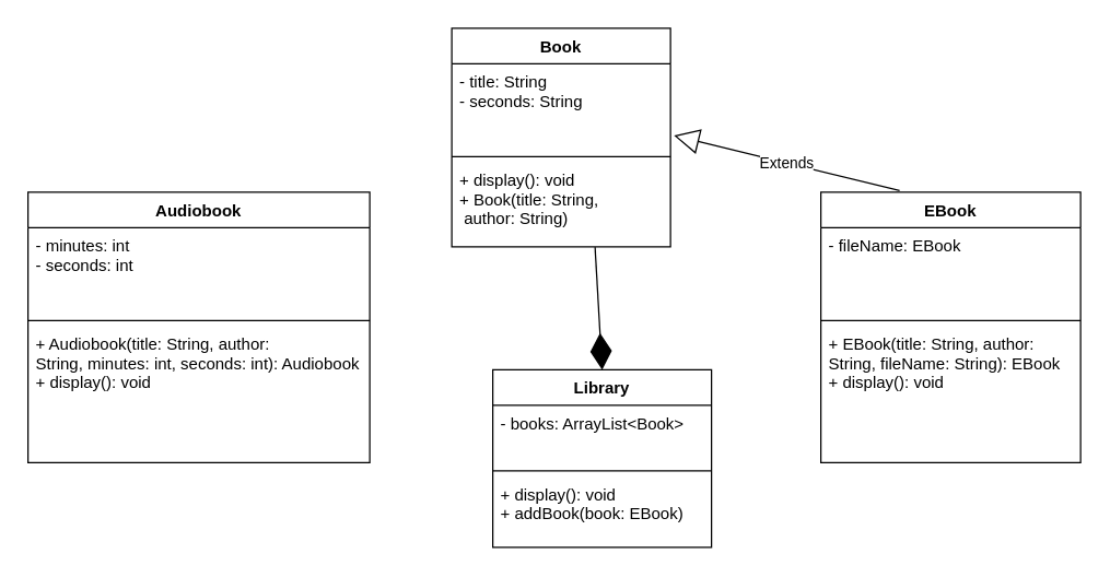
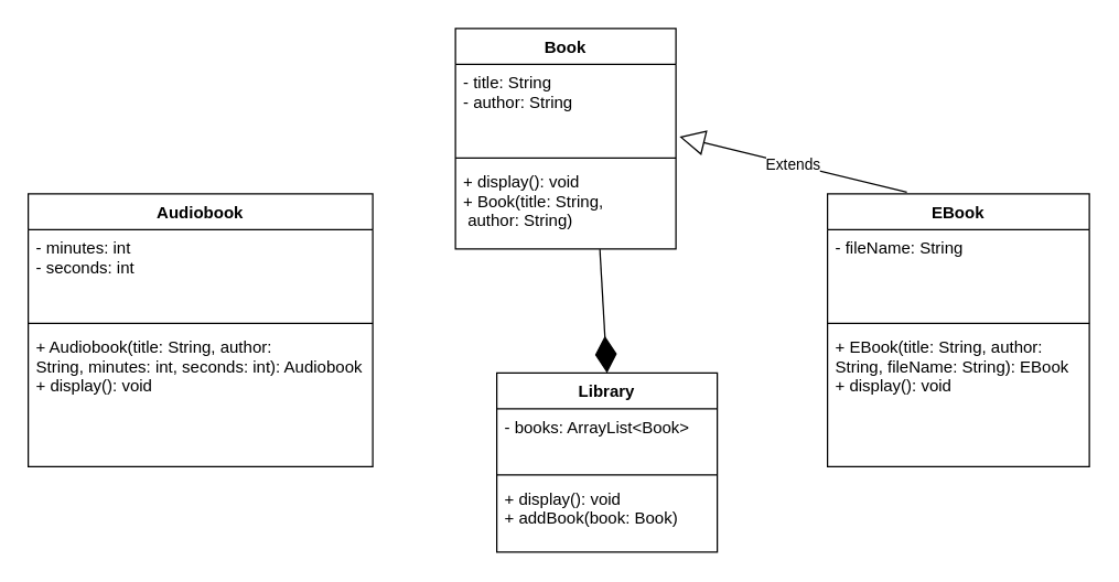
- <mxCell id="3" value="- title: String&#10;- seconds: String" style="text;strokeColor=none;fillColor=none;align=left;verticalAlign=top;spacingLeft=4;spacingRight=4;overflow=hidden;rotatable=0;points=[[0,0.5],[1,0.5]];portConstraint=eastwest;" vertex="1" parent="2"><mxGeometry y="26" width="160" height="64" as="geometry" /></mxCell>
+ <mxCell id="3" value="- title: String&#10;- author: String" style="text;strokeColor=none;fillColor=none;align=left;verticalAlign=top;spacingLeft=4;spacingRight=4;overflow=hidden;rotatable=0;points=[[0,0.5],[1,0.5]];portConstraint=eastwest;" vertex="1" parent="2"><mxGeometry y="26" width="160" height="64" as="geometry" /></mxCell>
- <mxCell id="7" value="- fileName: EBook" style="text;strokeColor=none;fillColor=none;align=left;verticalAlign=top;spacingLeft=4;spacingRight=4;overflow=hidden;rotatable=0;points=[[0,0.5],[1,0.5]];portConstraint=eastwest;" vertex="1" parent="6"><mxGeometry y="26" width="190" height="64" as="geometry" /></mxCell>
+ <mxCell id="7" value="- fileName: String" style="text;strokeColor=none;fillColor=none;align=left;verticalAlign=top;spacingLeft=4;spacingRight=4;overflow=hidden;rotatable=0;points=[[0,0.5],[1,0.5]];portConstraint=eastwest;" vertex="1" parent="6"><mxGeometry y="26" width="190" height="64" as="geometry" /></mxCell>
- <mxCell id="17" value="+ display(): void&#10;+ addBook(book: EBook)" style="text;strokeColor=none;fillColor=none;align=left;verticalAlign=top;spacingLeft=4;spacingRight=4;overflow=hidden;rotatable=0;points=[[0,0.5],[1,0.5]];portConstraint=eastwest;" vertex="1" parent="14"><mxGeometry y="78" width="160" height="52" as="geometry" /></mxCell>
+ <mxCell id="17" value="+ display(): void&#10;+ addBook(book: Book)" style="text;strokeColor=none;fillColor=none;align=left;verticalAlign=top;spacingLeft=4;spacingRight=4;overflow=hidden;rotatable=0;points=[[0,0.5],[1,0.5]];portConstraint=eastwest;" vertex="1" parent="14"><mxGeometry y="78" width="160" height="52" as="geometry" /></mxCell>
